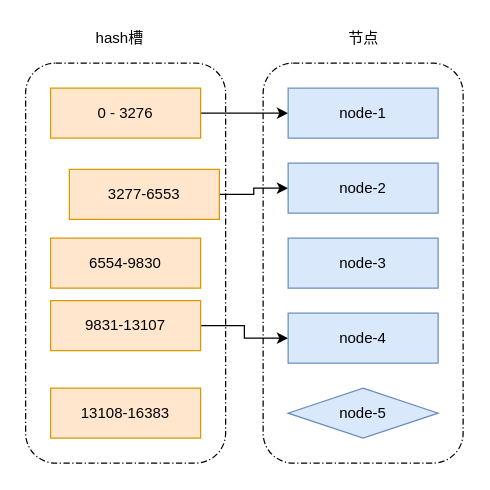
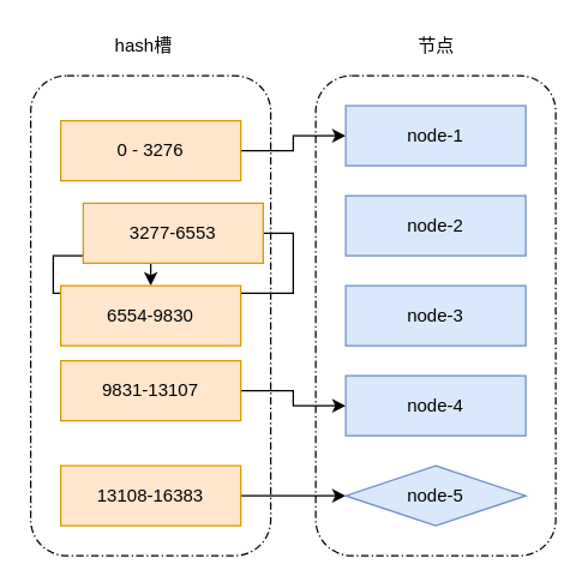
- <mxCell id="5" value="0 - 3276" style="rounded=0;whiteSpace=wrap;html=1;fillColor=#ffe6cc;strokeColor=#d79b00;" vertex="1" parent="1"><mxGeometry x="40" y="70" width="120" height="40" as="geometry" /></mxCell>
+ <mxCell id="5" value="0 - 3276" style="rounded=0;whiteSpace=wrap;html=1;fillColor=#ffe6cc;strokeColor=#d79b00;" vertex="1" parent="1"><mxGeometry x="40" y="80" width="120" height="40" as="geometry" /></mxCell>
- <mxCell id="7" style="edgeStyle=orthogonalEdgeStyle;rounded=0;orthogonalLoop=1;jettySize=auto;html=1;exitX=1;exitY=0.5;exitDx=0;exitDy=0;entryX=0;entryY=0.5;entryDx=0;entryDy=0;" edge="1" parent="1" source="8" target="10"><mxGeometry relative="1" as="geometry" /></mxCell>
+ <mxCell id="7" style="edgeStyle=orthogonalEdgeStyle;rounded=0;orthogonalLoop=1;jettySize=auto;html=1;exitX=1;exitY=0.5;exitDx=0;exitDy=0;" edge="1" parent="1" source="8" target="9"><mxGeometry relative="1" as="geometry" /></mxCell>
+ <mxCell id="16" style="edgeStyle=orthogonalEdgeStyle;rounded=0;orthogonalLoop=1;jettySize=auto;html=1;exitX=1;exitY=0.5;exitDx=0;exitDy=0;" edge="1" parent="1" source="17" target="19"><mxGeometry relative="1" as="geometry" /></mxCell>
